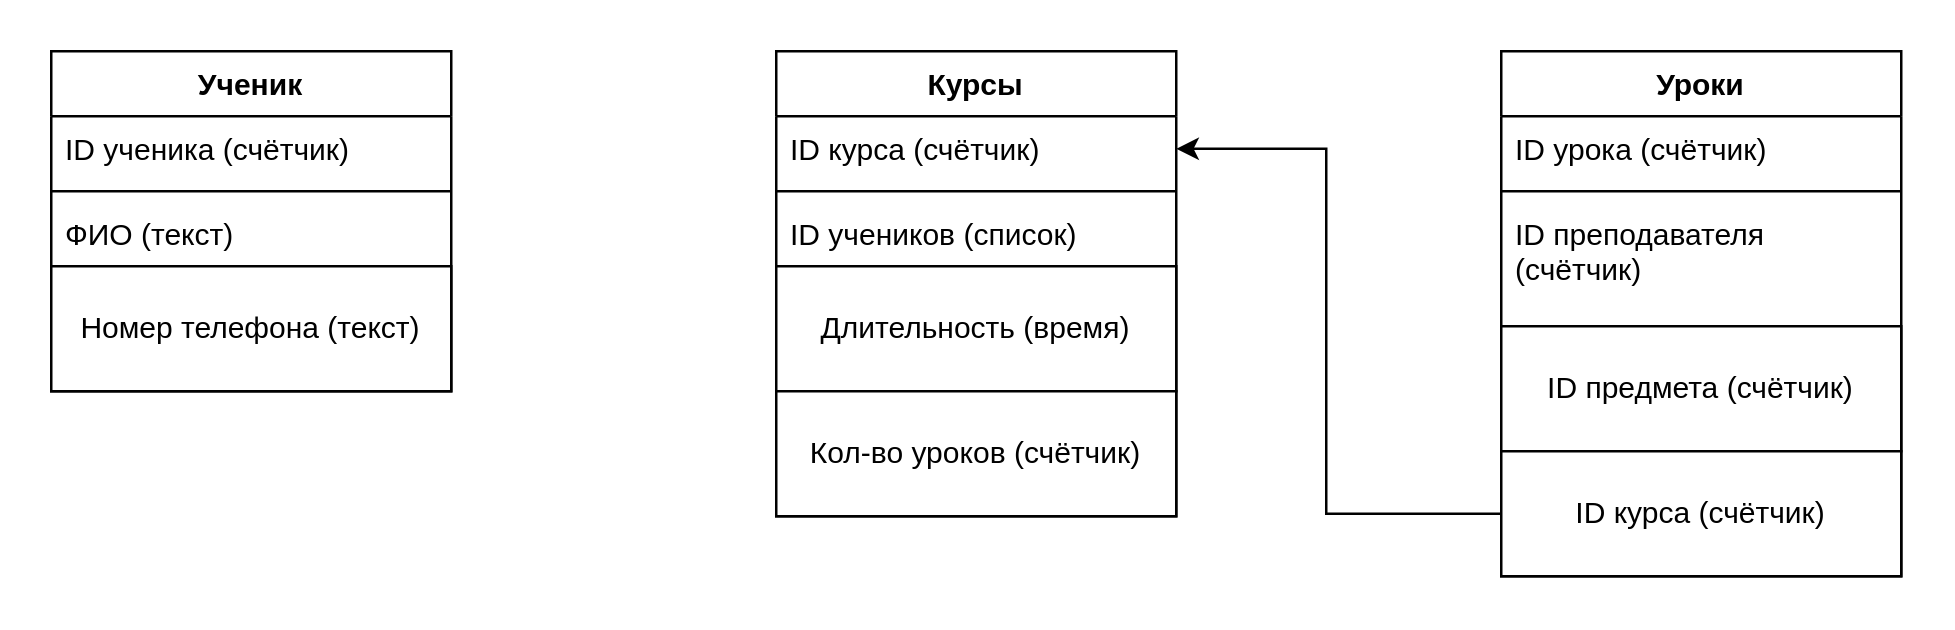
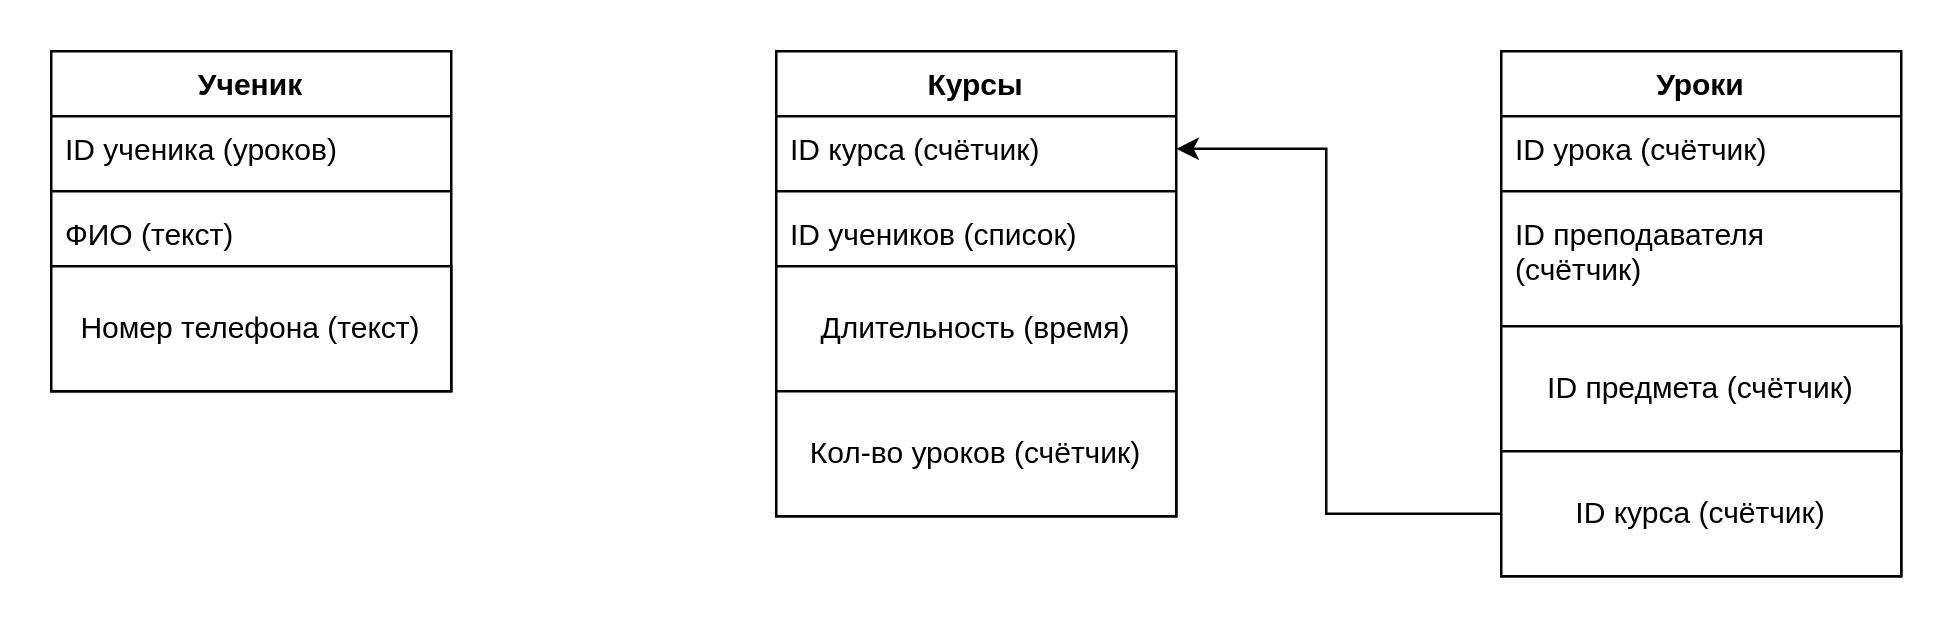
- <mxCell id="3" value="ID ученика (счётчик)" style="text;strokeColor=none;fillColor=none;align=left;verticalAlign=top;spacingLeft=4;spacingRight=4;overflow=hidden;rotatable=0;points=[[0,0.5],[1,0.5]];portConstraint=eastwest;whiteSpace=wrap;html=1;" parent="2" vertex="1"><mxGeometry y="26" width="160" height="26" as="geometry" /></mxCell>
+ <mxCell id="3" value="ID ученика (уроков)" style="text;strokeColor=none;fillColor=none;align=left;verticalAlign=top;spacingLeft=4;spacingRight=4;overflow=hidden;rotatable=0;points=[[0,0.5],[1,0.5]];portConstraint=eastwest;whiteSpace=wrap;html=1;" parent="2" vertex="1"><mxGeometry y="26" width="160" height="26" as="geometry" /></mxCell>
